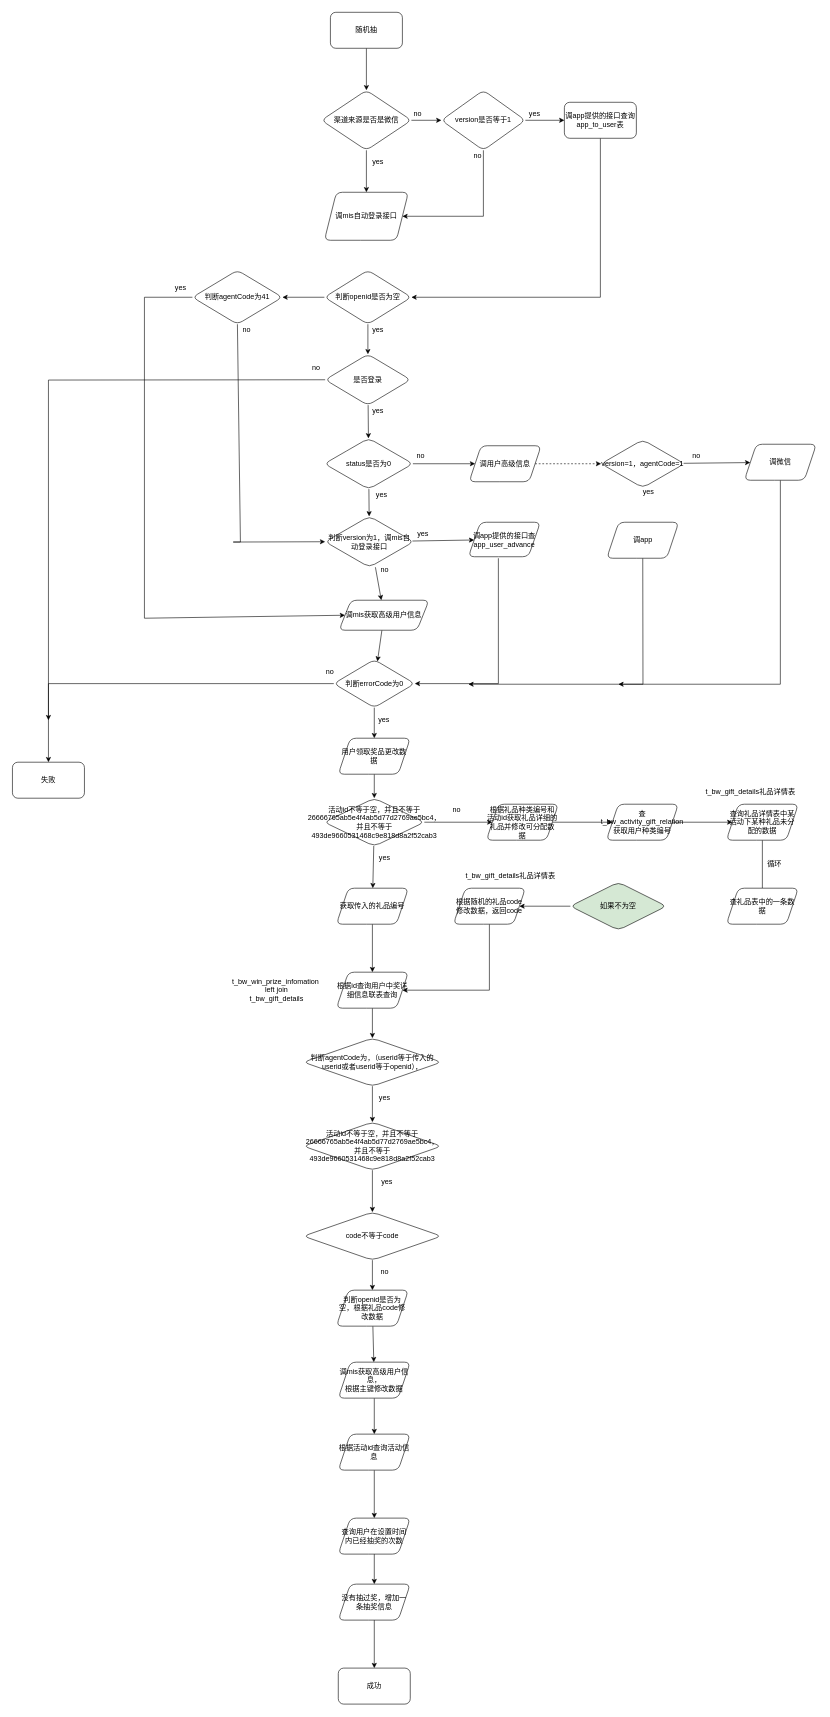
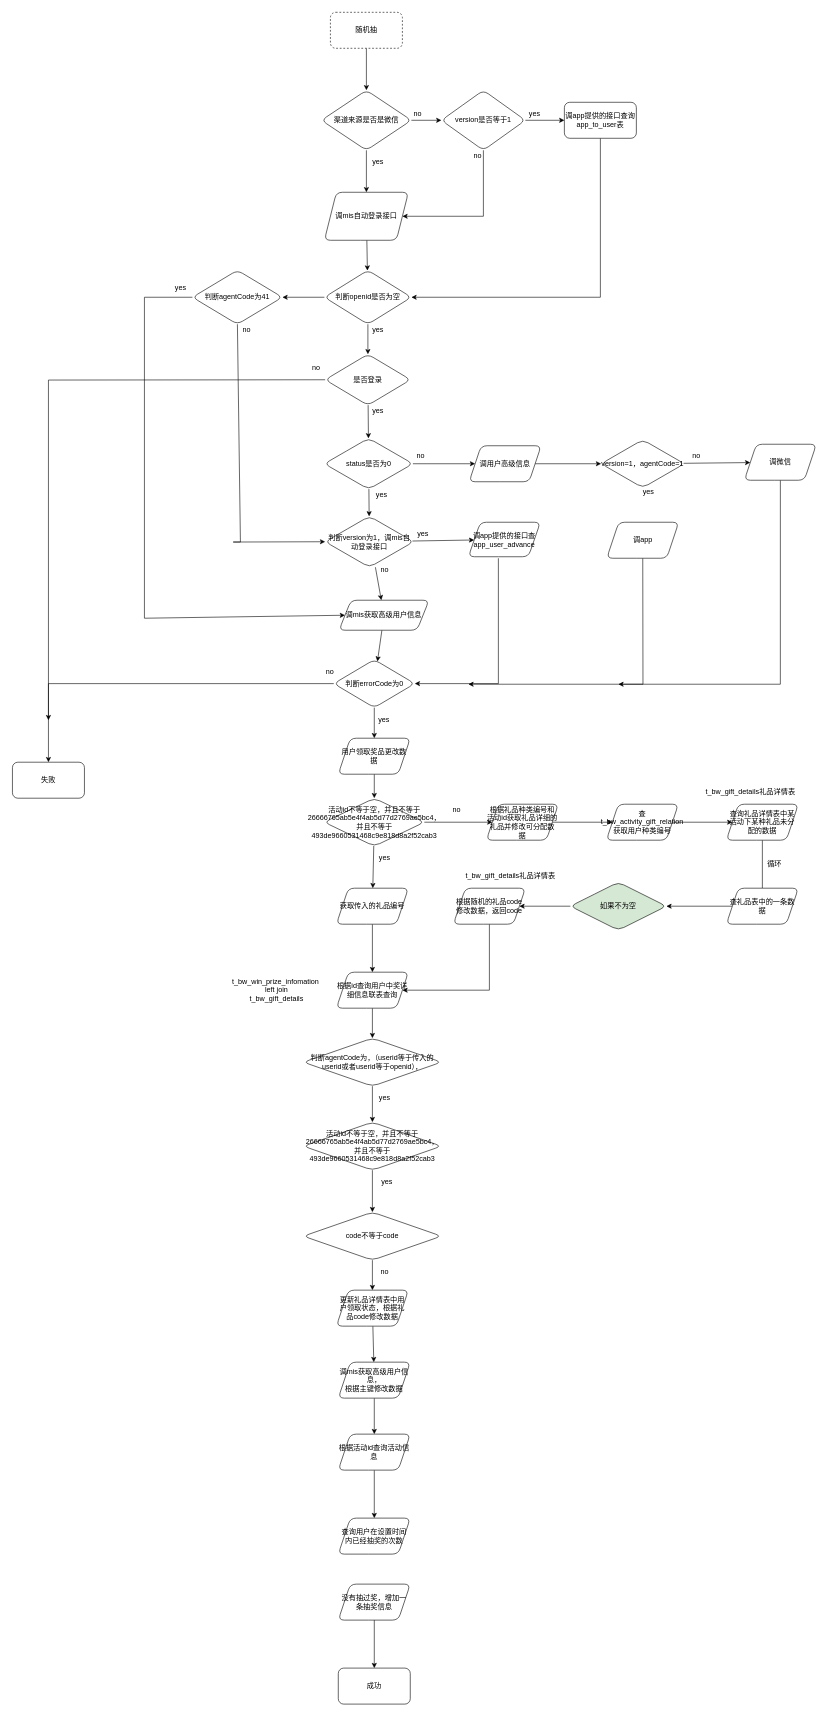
- <mxCell id="3" value="随机抽" style="rounded=1;whiteSpace=wrap;html=1;" vertex="1" parent="1"><mxGeometry x="550" y="20" width="120" height="60" as="geometry" /></mxCell>
+ <mxCell id="3" value="随机抽" style="rounded=1;whiteSpace=wrap;html=1;dashed=1;" vertex="1" parent="1"><mxGeometry x="550" y="20" width="120" height="60" as="geometry" /></mxCell>
+ <mxCell id="7" value="" style="edgeStyle=none;rounded=0;orthogonalLoop=1;jettySize=auto;html=1;" edge="1" parent="1" source="8" target="20"><mxGeometry relative="1" as="geometry" /></mxCell>
- <mxCell id="54" value="" style="edgeStyle=none;rounded=0;orthogonalLoop=1;jettySize=auto;html=1;dashed=1;" edge="1" parent="1" source="55" target="57"><mxGeometry relative="1" as="geometry" /></mxCell>
+ <mxCell id="54" value="" style="edgeStyle=none;rounded=0;orthogonalLoop=1;jettySize=auto;html=1;" edge="1" parent="1" source="55" target="57"><mxGeometry relative="1" as="geometry" /></mxCell>
+ <mxCell id="81" value="" style="edgeStyle=none;rounded=0;orthogonalLoop=1;jettySize=auto;html=1;" edge="1" parent="1" source="82" target="84"><mxGeometry relative="1" as="geometry" /></mxCell>
- <mxCell id="101" value="判断openid是否为空，根据礼品code修改数据" style="shape=parallelogram;perimeter=parallelogramPerimeter;whiteSpace=wrap;html=1;fixedSize=1;rounded=1;" vertex="1" parent="1"><mxGeometry x="560" y="2150" width="120" height="60" as="geometry" /></mxCell>
+ <mxCell id="101" value="更新礼品详情表中用户领取状态，根据礼品code修改数据" style="shape=parallelogram;perimeter=parallelogramPerimeter;whiteSpace=wrap;html=1;fixedSize=1;rounded=1;" vertex="1" parent="1"><mxGeometry x="560" y="2150" width="120" height="60" as="geometry" /></mxCell>
- <mxCell id="107" value="" style="edgeStyle=none;rounded=0;orthogonalLoop=1;jettySize=auto;html=1;" edge="1" parent="1" source="108" target="110"><mxGeometry relative="1" as="geometry" /></mxCell>
